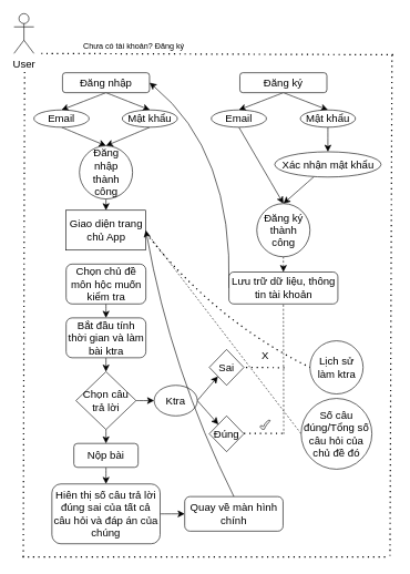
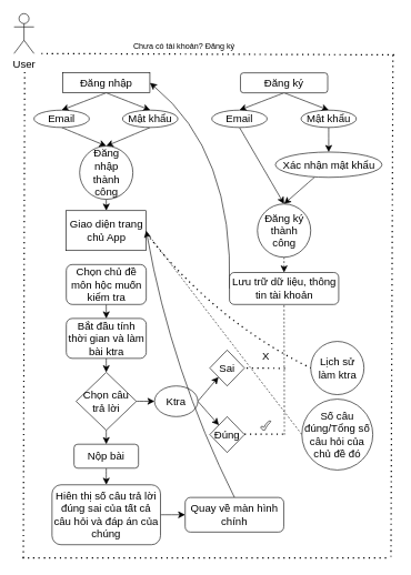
- <mxCell id="8" value="&lt;font style=&quot;font-size: 12px;&quot;&gt;Chưa có tài khoản? Đăng ký&lt;/font&gt;" style="text;html=1;align=center;verticalAlign=middle;resizable=0;points=[];autosize=1;strokeColor=none;fillColor=none;fontSize=16;" vertex="1" parent="1"><mxGeometry x="115" y="52" width="170" height="31" as="geometry" /></mxCell>
+ <mxCell id="8" value="&lt;font style=&quot;font-size: 12px;&quot;&gt;Chưa có tài khoản? Đăng ký&lt;/font&gt;" style="text;html=1;align=center;verticalAlign=middle;resizable=0;points=[];autosize=1;strokeColor=none;fillColor=none;fontSize=16;" vertex="1" parent="1"><mxGeometry x="190" y="52" width="170" height="31" as="geometry" /></mxCell>
- <mxCell id="7" value="Đăng nhập" style="rounded=1;whiteSpace=wrap;html=1;fontSize=16;" vertex="1" parent="1"><mxGeometry x="93" y="109" width="131" height="30" as="geometry" /></mxCell>
+ <mxCell id="7" value="Đăng nhập" style="whiteSpace=wrap;html=1;fontSize=16;rounded=0;" vertex="1" parent="1"><mxGeometry x="93" y="109" width="131" height="30" as="geometry" /></mxCell>
